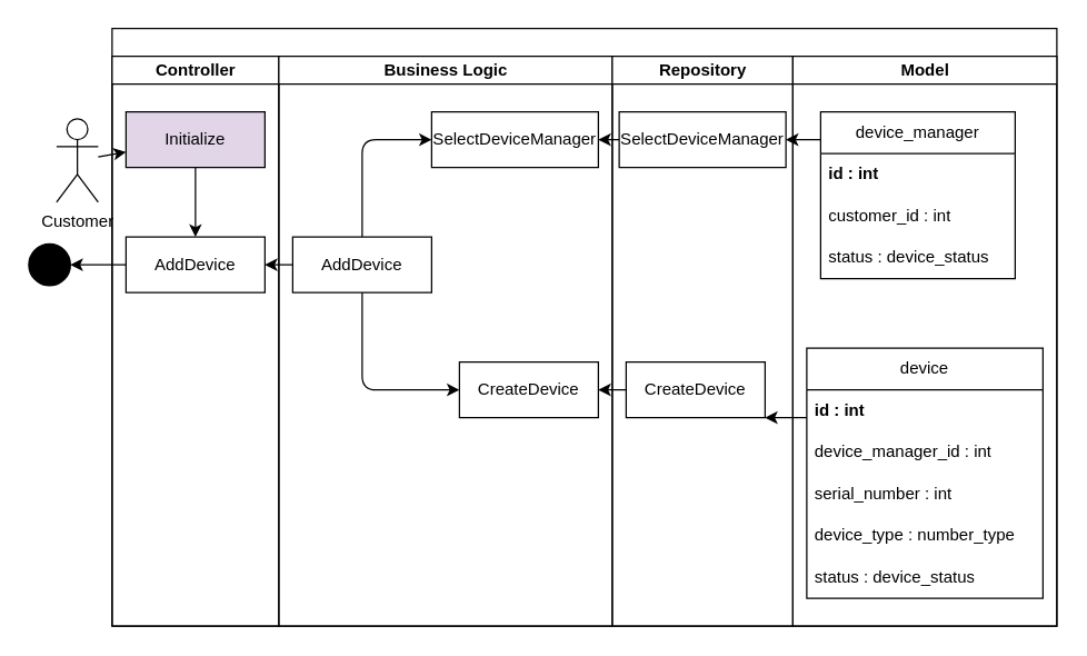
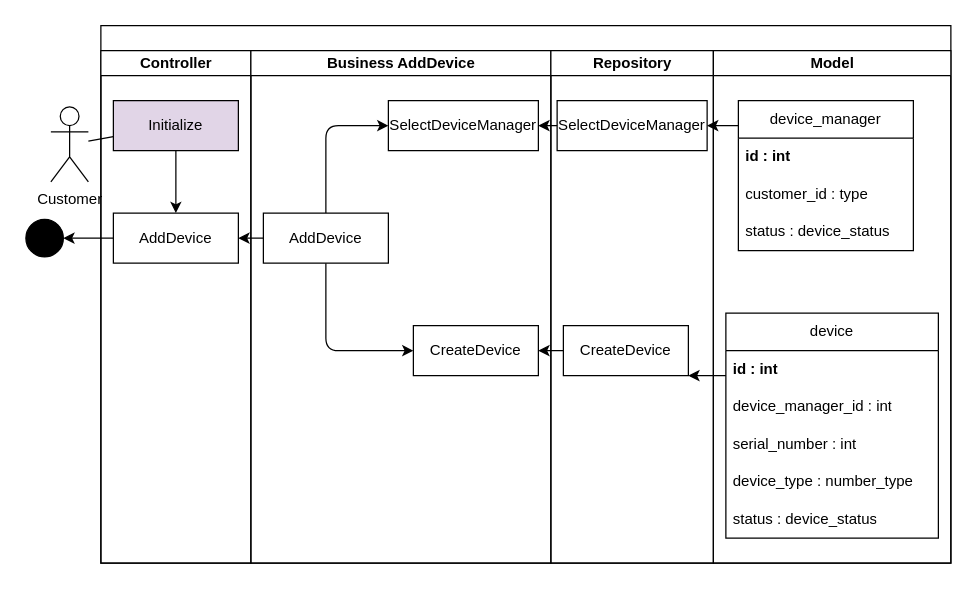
- <mxCell id="7" value="Business Logic" style="swimlane;startSize=20;html=1;" vertex="1" parent="2"><mxGeometry x="120" y="20" width="240" height="410" as="geometry" /></mxCell>
+ <mxCell id="7" value="Business AddDevice" style="swimlane;startSize=20;html=1;" vertex="1" parent="2"><mxGeometry x="120" y="20" width="240" height="410" as="geometry" /></mxCell>
- <mxCell id="32" style="edgeStyle=none;html=1;" edge="1" source="33" target="5" parent="1"><mxGeometry relative="1" as="geometry" /></mxCell>
+ <mxCell id="32" style="edgeStyle=none;html=1;endArrow=none;" edge="1" source="33" target="5" parent="1"><mxGeometry relative="1" as="geometry" /></mxCell>
- <mxCell id="25" value="customer_id : int" style="text;strokeColor=none;fillColor=none;align=left;verticalAlign=middle;spacingLeft=4;spacingRight=4;overflow=hidden;points=[[0,0.5],[1,0.5]];portConstraint=eastwest;rotatable=0;whiteSpace=wrap;html=1;fontSize=12;fontStyle=0" vertex="1" parent="23"><mxGeometry y="60" width="140" height="30" as="geometry" /></mxCell>
+ <mxCell id="25" value="customer_id : type" style="text;strokeColor=none;fillColor=none;align=left;verticalAlign=middle;spacingLeft=4;spacingRight=4;overflow=hidden;points=[[0,0.5],[1,0.5]];portConstraint=eastwest;rotatable=0;whiteSpace=wrap;html=1;fontSize=12;fontStyle=0" vertex="1" parent="23"><mxGeometry y="60" width="140" height="30" as="geometry" /></mxCell>
